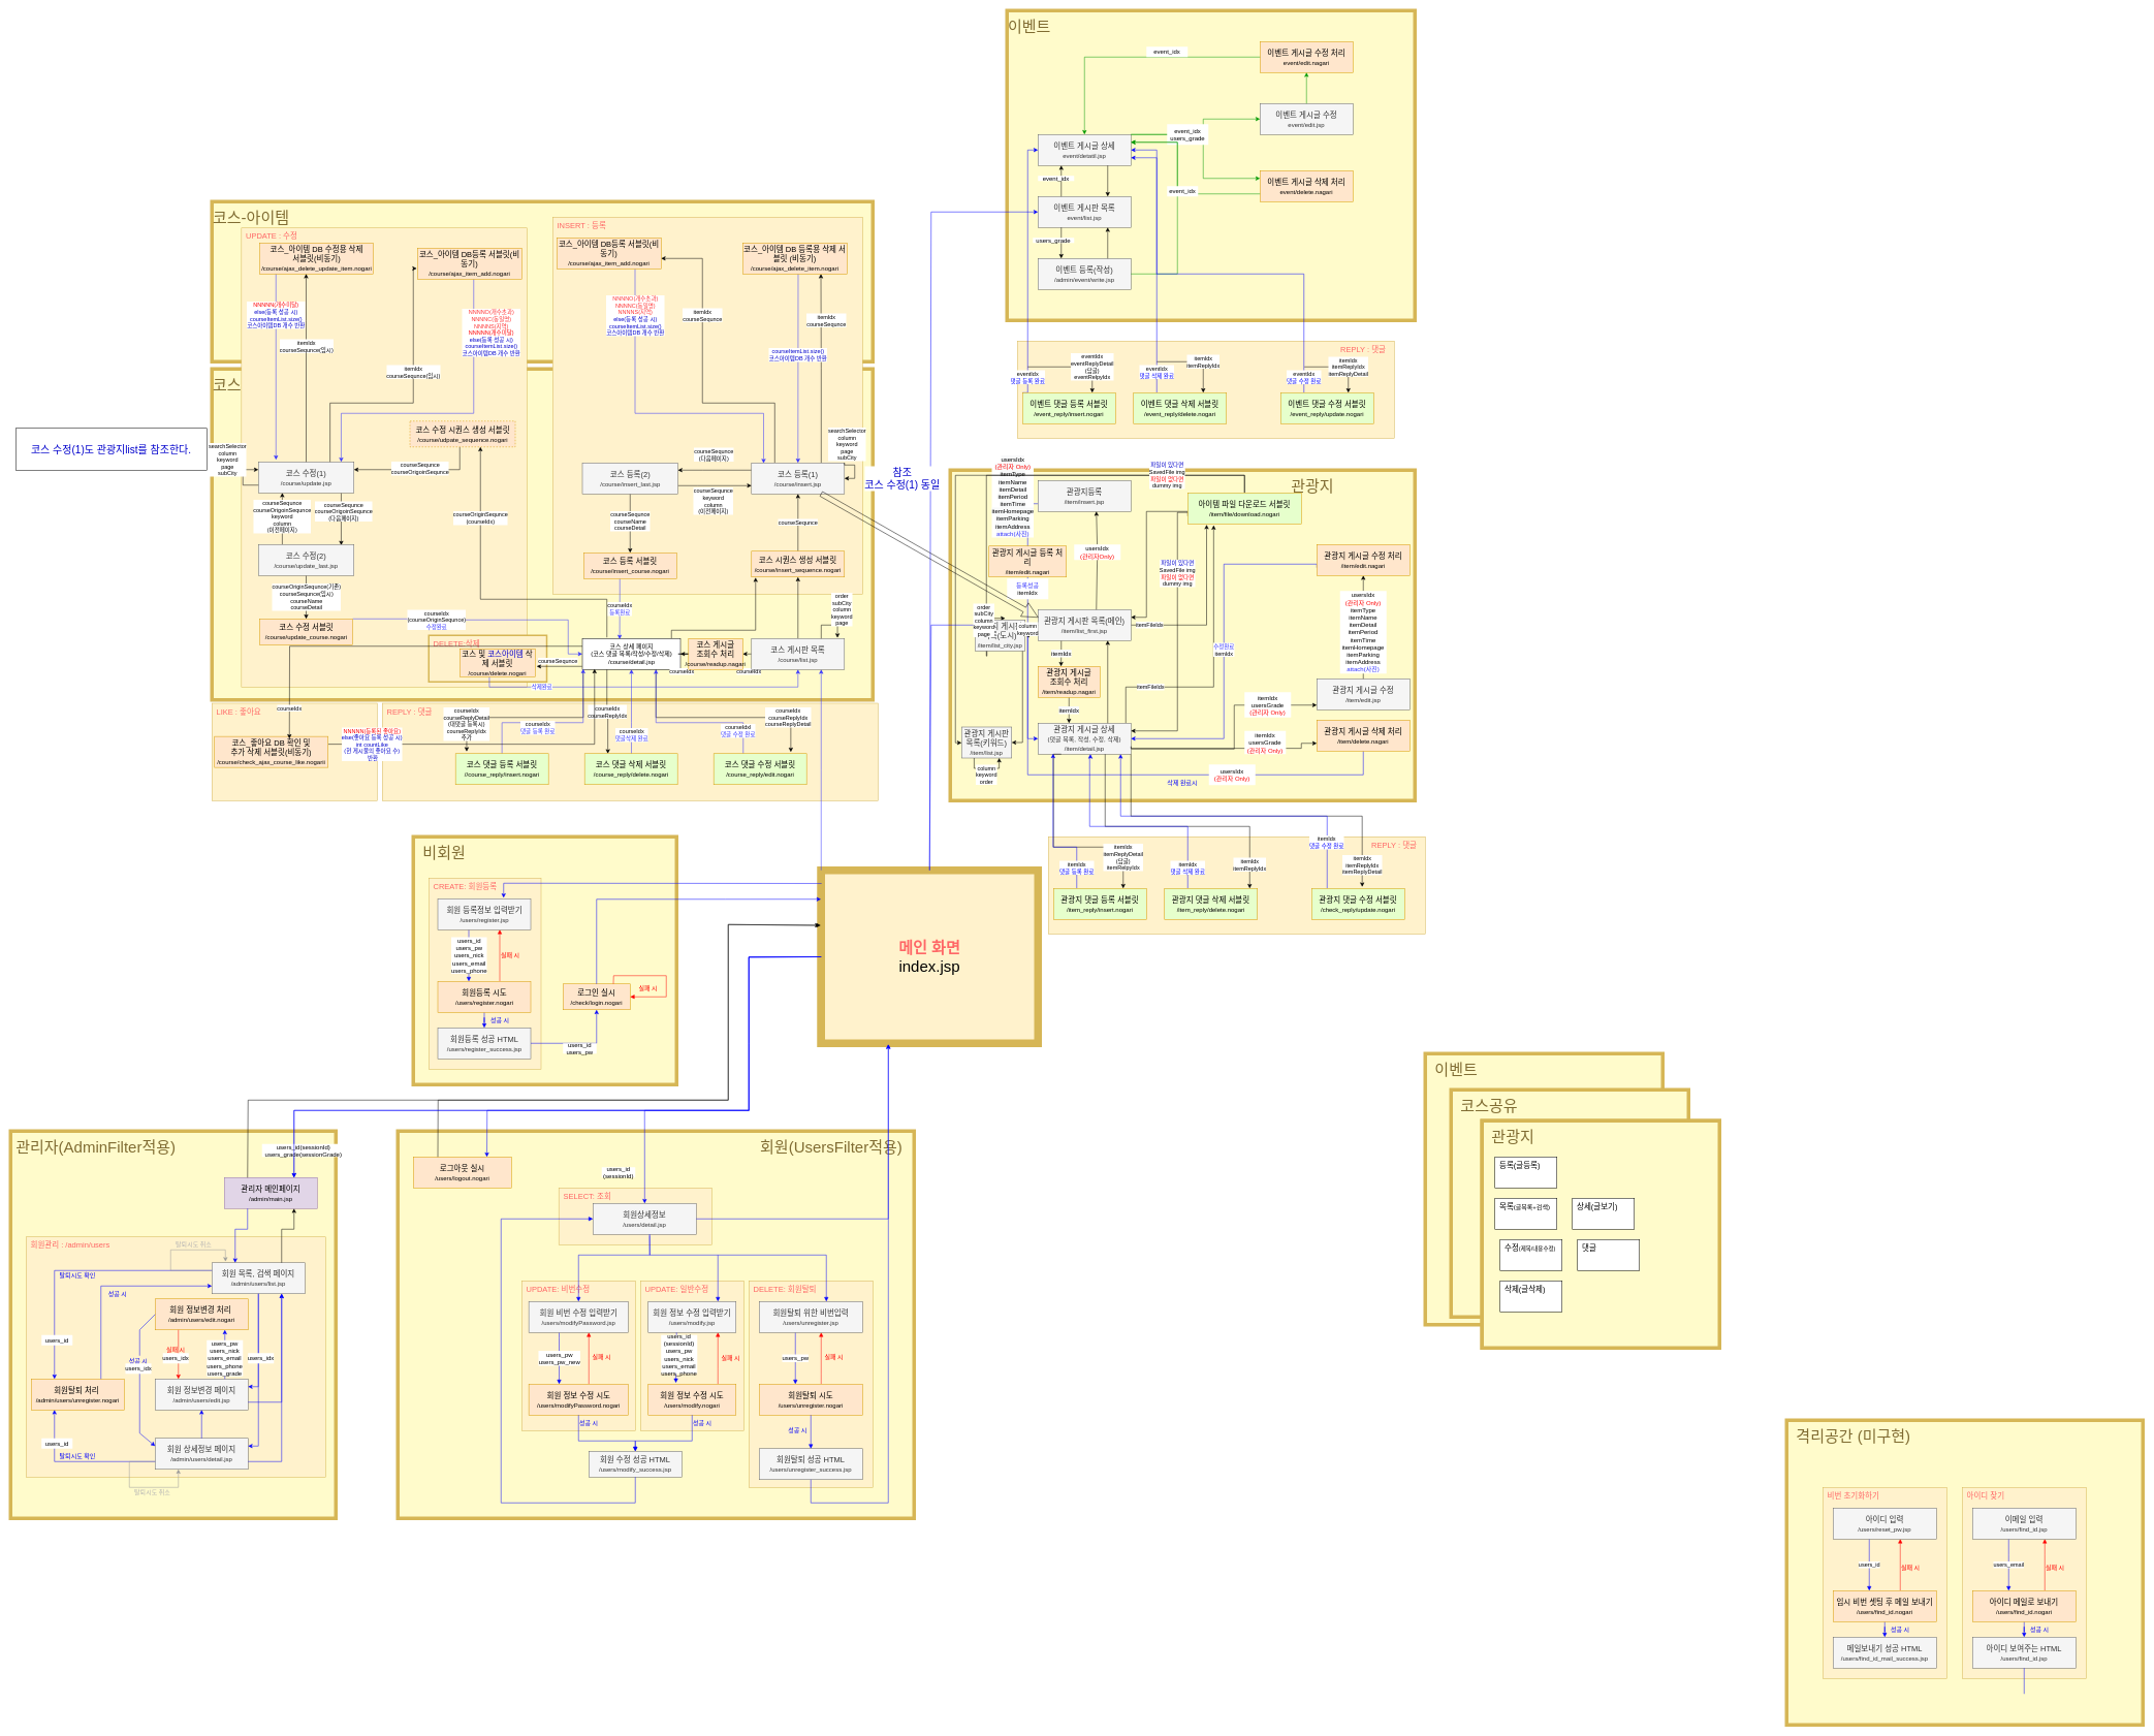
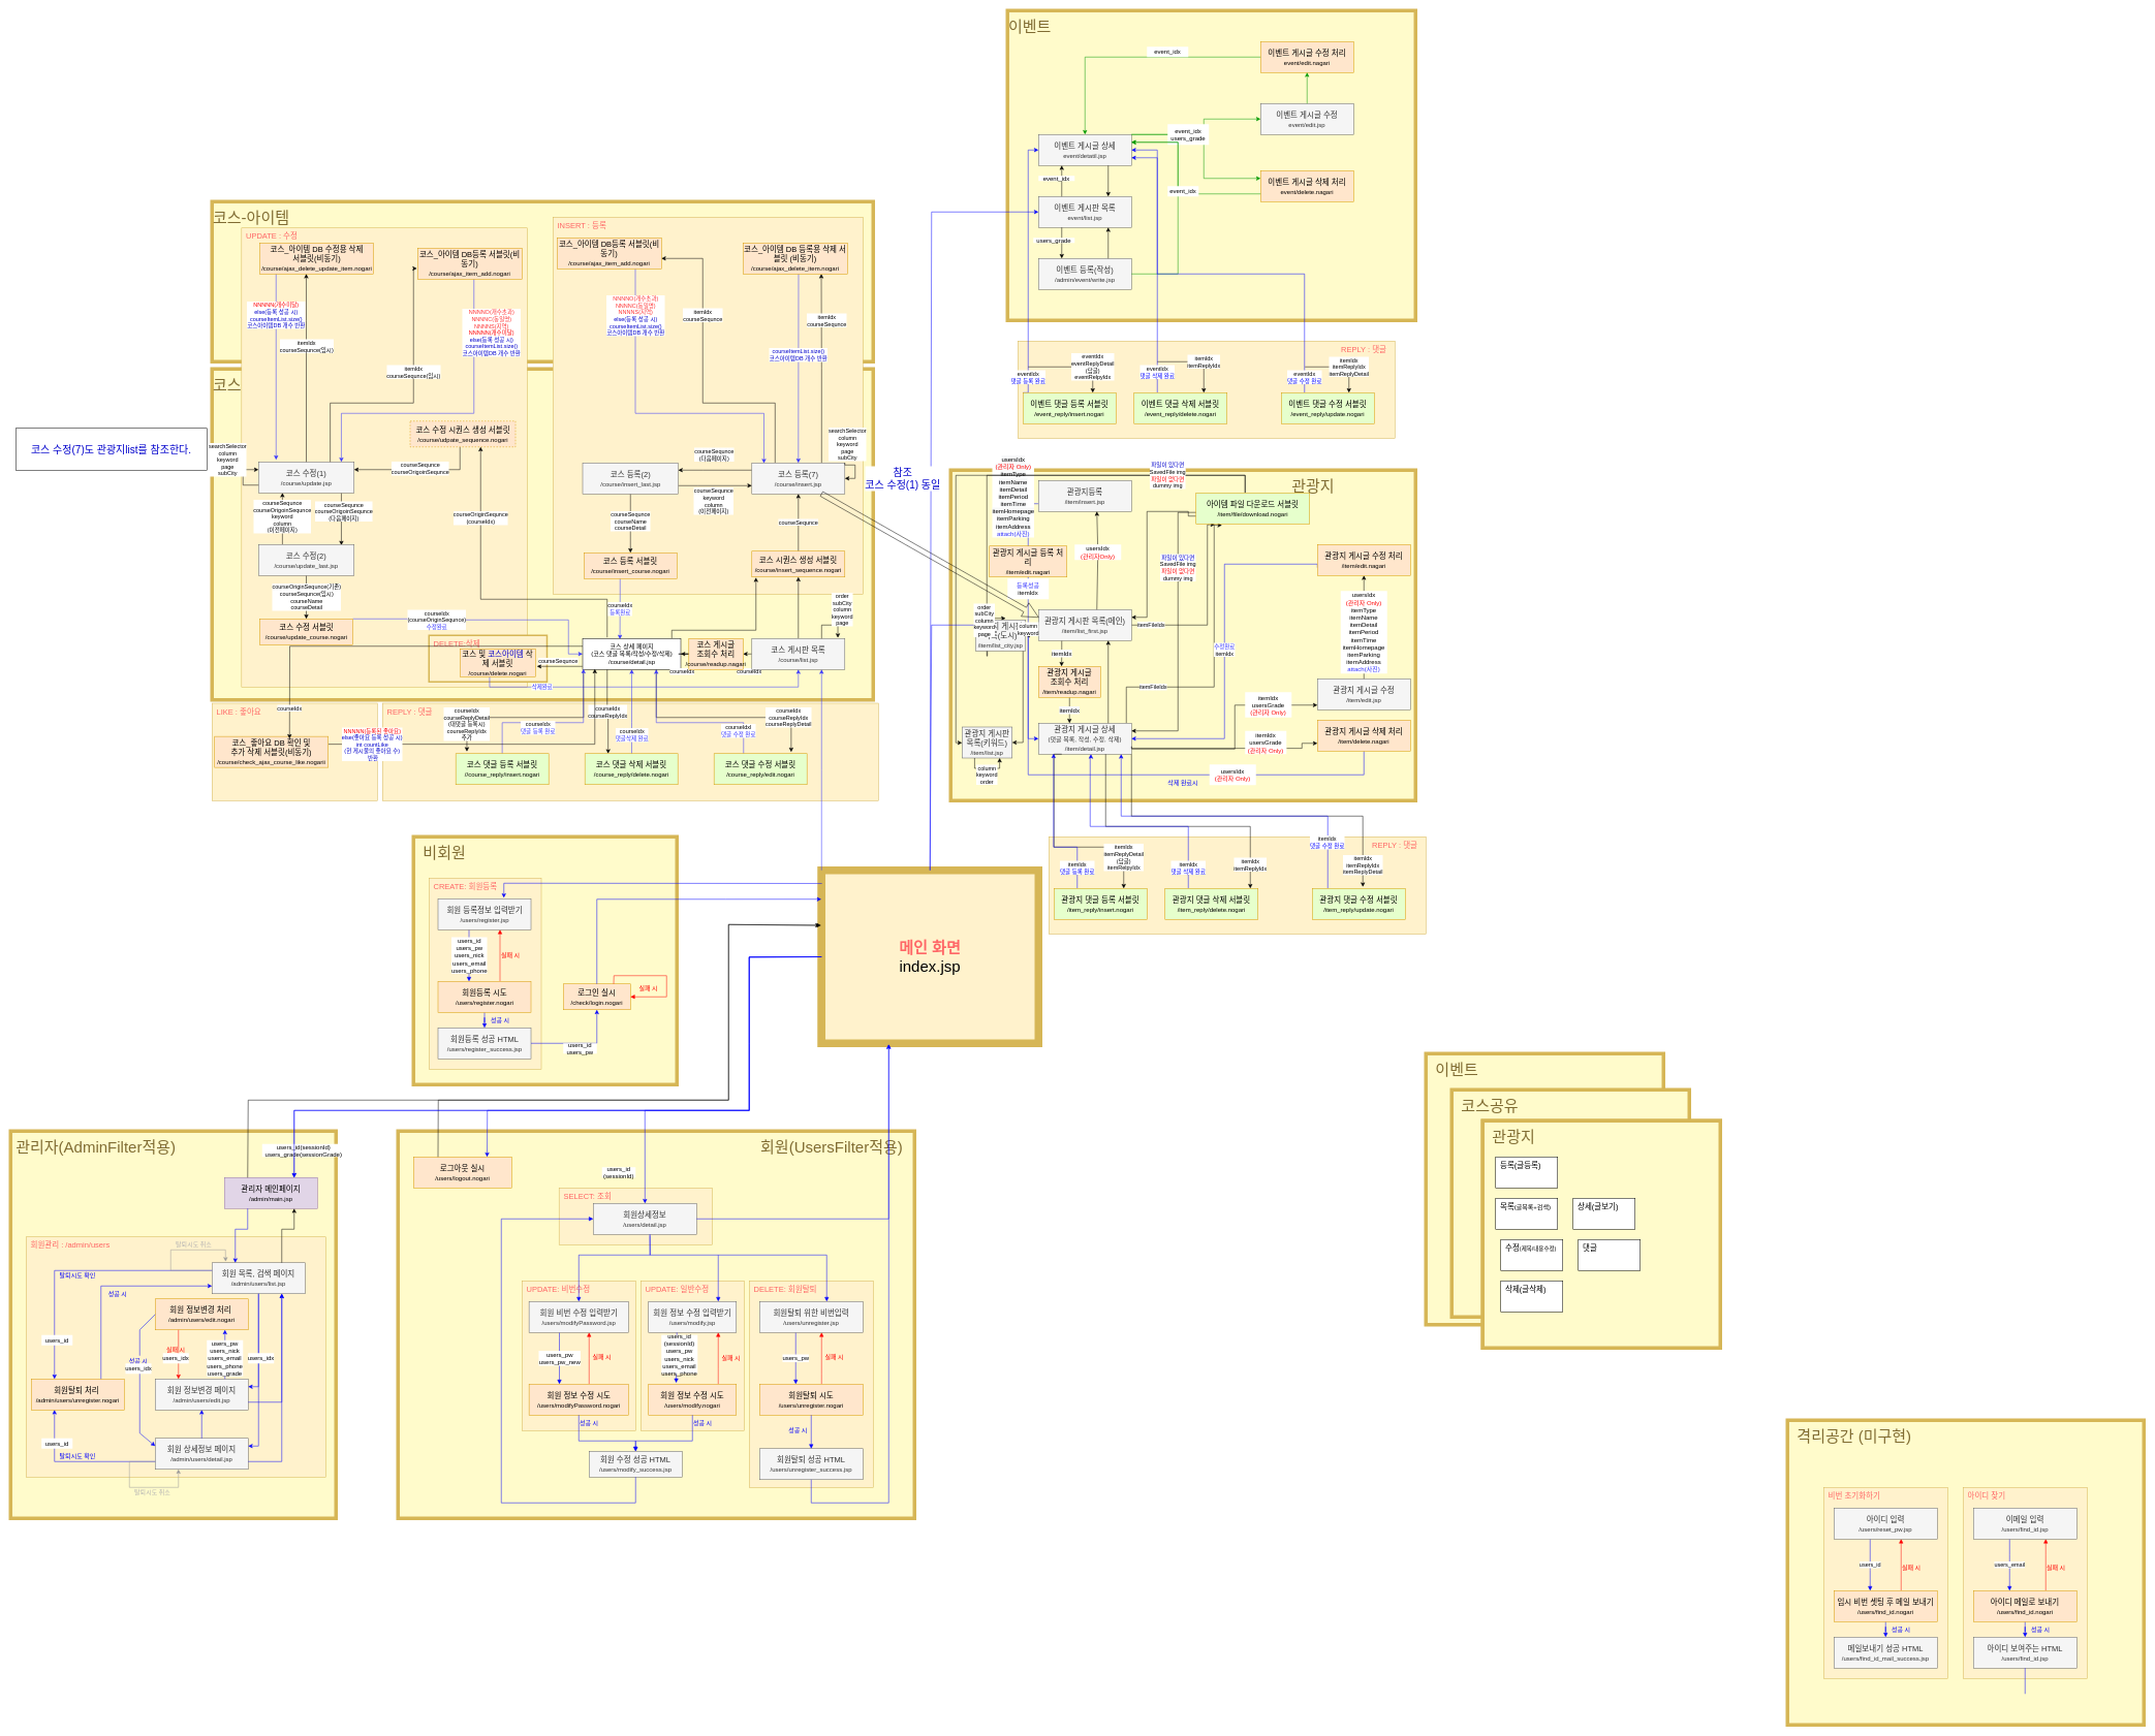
- <mxCell id="160" value="코스 수정(1)도 관광지list를 참조한다." style="rounded=0;whiteSpace=wrap;html=1;fontSize=20;fontColor=#0000CC;" parent="1" vertex="1"><mxGeometry x="30" y="829" width="370" height="81" as="geometry" /></mxCell>
+ <mxCell id="160" value="코스 수정(7)도 관광지list를 참조한다." style="rounded=0;whiteSpace=wrap;html=1;fontSize=20;fontColor=#0000CC;" parent="1" vertex="1"><mxGeometry x="30" y="829" width="370" height="81" as="geometry" /></mxCell>
- <mxCell id="179" value="&lt;font style=&quot;font-size: 15px&quot;&gt;코스 등록(1)&lt;br&gt;&lt;/font&gt;&lt;span style=&quot;font-size: 12px&quot;&gt;/course/insert.jsp&lt;/span&gt;" style="rounded=0;whiteSpace=wrap;html=1;fontSize=15;align=center;verticalAlign=middle;spacingLeft=0;fillColor=#f5f5f5;fontColor=#333333;strokeColor=#666666;" parent="1" vertex="1"><mxGeometry x="1455.07" y="896" width="180" height="60" as="geometry" /></mxCell>
+ <mxCell id="179" value="&lt;font style=&quot;font-size: 15px&quot;&gt;코스 등록(7)&lt;br&gt;&lt;/font&gt;&lt;span style=&quot;font-size: 12px&quot;&gt;/course/insert.jsp&lt;/span&gt;" style="rounded=0;whiteSpace=wrap;html=1;fontSize=15;align=center;verticalAlign=middle;spacingLeft=0;fillColor=#f5f5f5;fontColor=#333333;strokeColor=#666666;" parent="1" vertex="1"><mxGeometry x="1455.07" y="896" width="180" height="60" as="geometry" /></mxCell>
- <mxCell id="246" value="아이템 파일 다운로드 서블릿&lt;br&gt;&lt;font style=&quot;font-size: 12px&quot;&gt;/item/file/download.nogari&lt;/font&gt;" style="rounded=0;whiteSpace=wrap;html=1;fontSize=15;align=center;verticalAlign=middle;spacingLeft=0;fillColor=#E6FFCC;strokeColor=#d79b00;" parent="1" vertex="1"><mxGeometry x="2300" y="954" width="220" height="60" as="geometry" /></mxCell>
+ <mxCell id="246" value="아이템 파일 다운로드 서블릿&lt;br&gt;&lt;font style=&quot;font-size: 12px&quot;&gt;/item/file/download.nogari&lt;/font&gt;" style="rounded=0;whiteSpace=wrap;html=1;fontSize=15;align=center;verticalAlign=middle;spacingLeft=0;fillColor=#E6FFCC;strokeColor=#d79b00;" parent="1" vertex="1"><mxGeometry x="2315" y="954" width="220" height="60" as="geometry" /></mxCell>
- <mxCell id="257" value="관광지 댓글 수정&amp;nbsp;서블릿&lt;br&gt;&lt;font style=&quot;font-size: 12px&quot;&gt;/check_reply/update.nogari&lt;/font&gt;" style="rounded=0;whiteSpace=wrap;html=1;fontSize=15;align=center;verticalAlign=middle;spacingLeft=0;fillColor=#E6FFCC;strokeColor=#d79b00;" parent="1" vertex="1"><mxGeometry x="2540" y="1720" width="180" height="60" as="geometry" /></mxCell>
+ <mxCell id="257" value="관광지 댓글 수정&amp;nbsp;서블릿&lt;br&gt;&lt;font style=&quot;font-size: 12px&quot;&gt;/item_reply/update.nogari&lt;/font&gt;" style="rounded=0;whiteSpace=wrap;html=1;fontSize=15;align=center;verticalAlign=middle;spacingLeft=0;fillColor=#E6FFCC;strokeColor=#d79b00;" parent="1" vertex="1"><mxGeometry x="2540" y="1720" width="180" height="60" as="geometry" /></mxCell>
